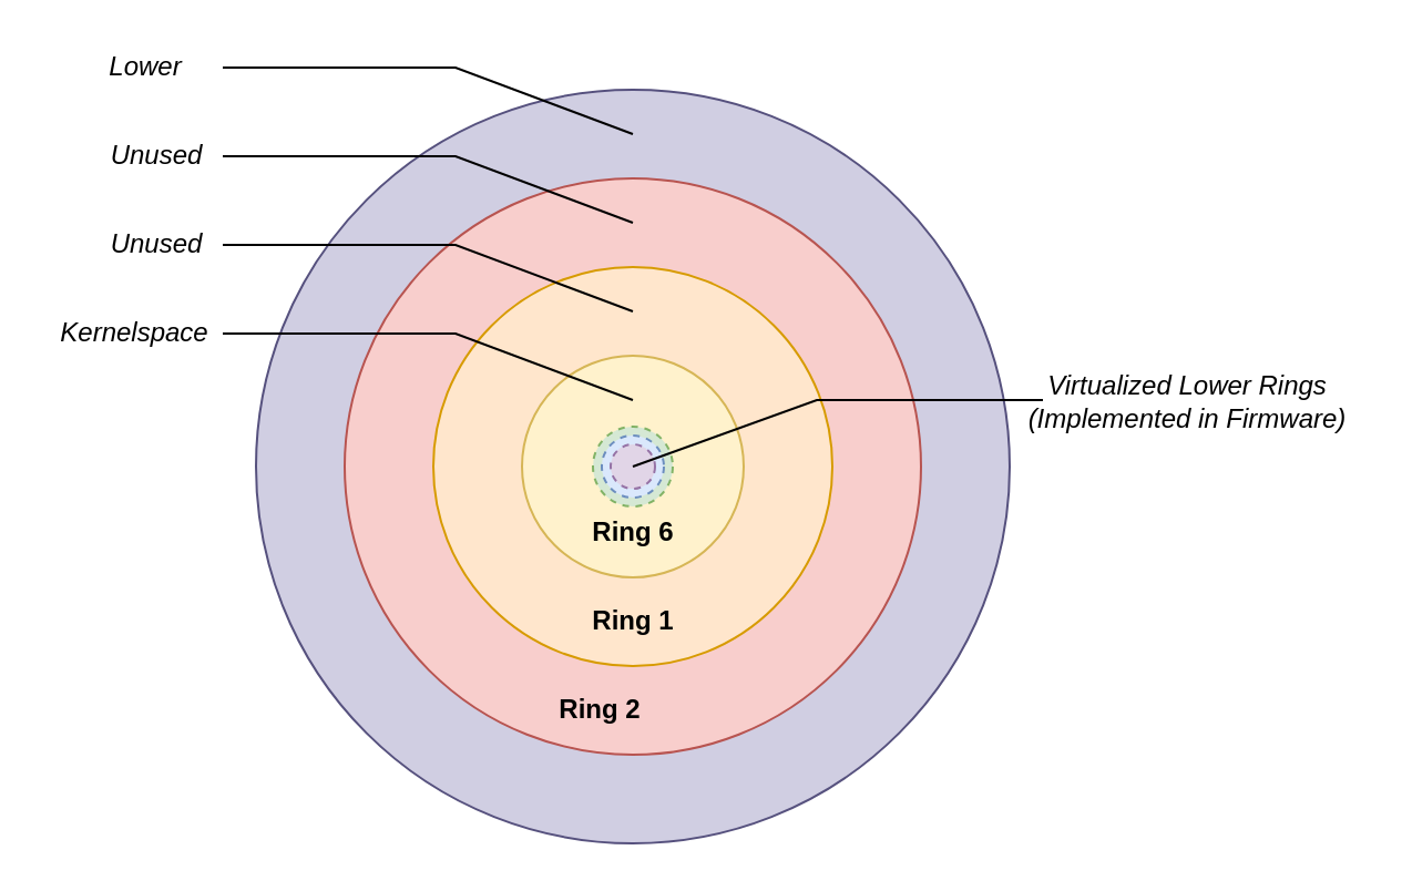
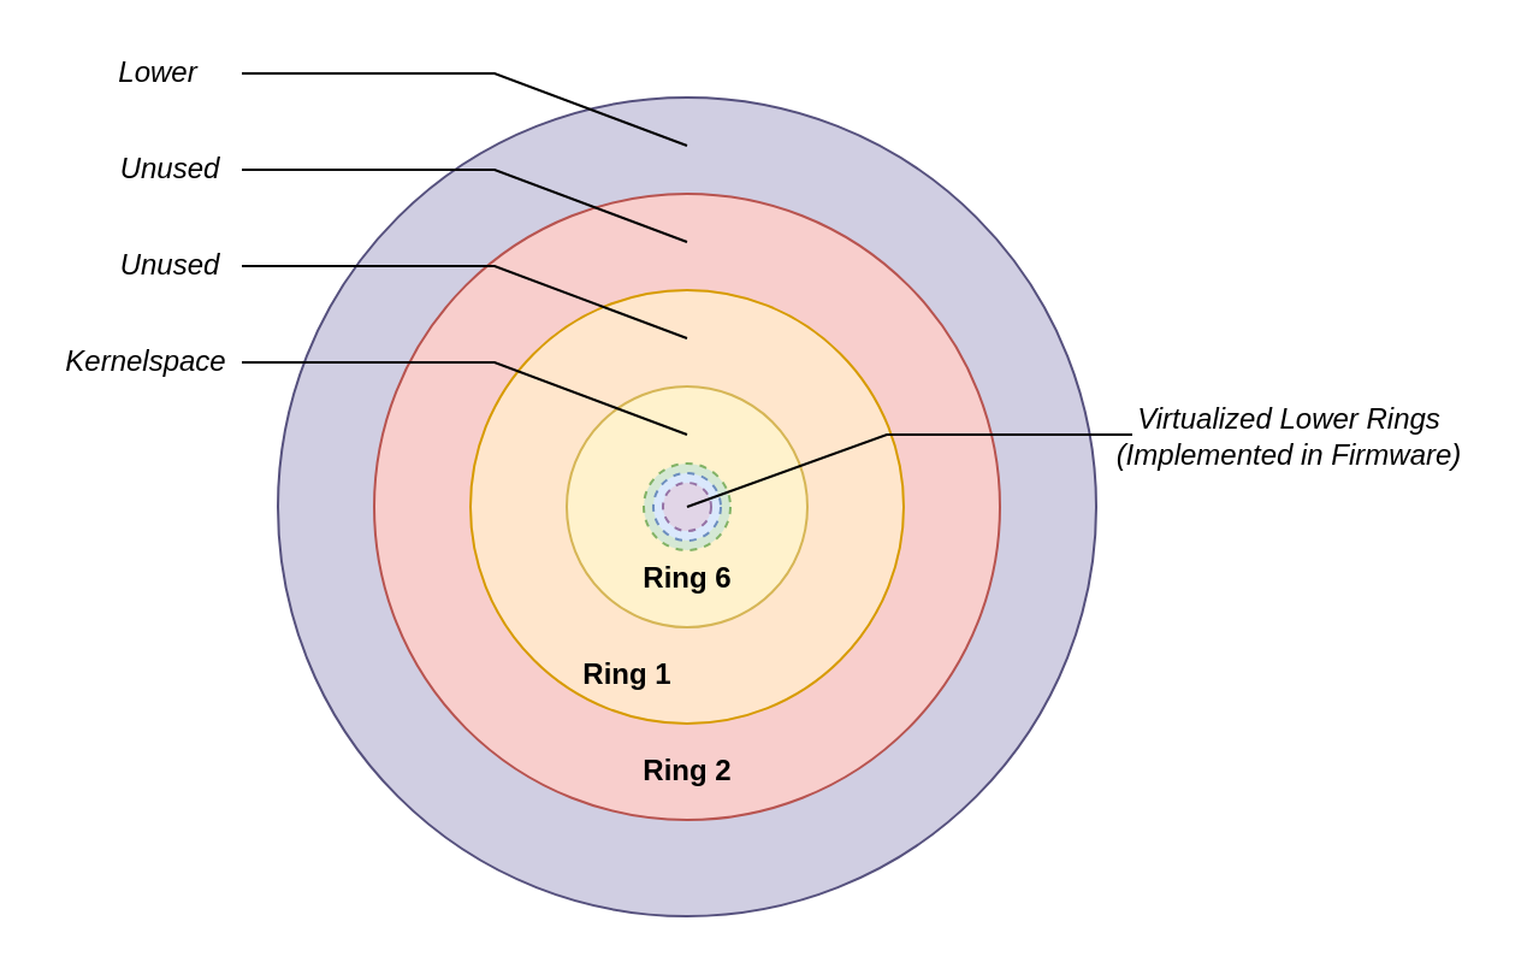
- <mxCell id="15" value="Ring 1" style="text;html=1;align=center;verticalAlign=middle;resizable=0;points=[];autosize=1;strokeColor=none;fontStyle=1" vertex="1" parent="1"><mxGeometry x="260" y="270" width="50" height="20" as="geometry" /></mxCell>
+ <mxCell id="15" value="Ring 1" style="text;html=1;align=center;verticalAlign=middle;resizable=0;points=[];autosize=1;strokeColor=none;fontStyle=1" vertex="1" parent="1"><mxGeometry x="235" y="270" width="50" height="20" as="geometry" /></mxCell>
- <mxCell id="16" value="Ring 2" style="text;html=1;align=center;verticalAlign=middle;resizable=0;points=[];autosize=1;strokeColor=none;fontStyle=1" vertex="1" parent="1"><mxGeometry x="245" y="310" width="50" height="20" as="geometry" /></mxCell>
+ <mxCell id="16" value="Ring 2" style="text;html=1;align=center;verticalAlign=middle;resizable=0;points=[];autosize=1;strokeColor=none;fontStyle=1" vertex="1" parent="1"><mxGeometry x="260" y="310" width="50" height="20" as="geometry" /></mxCell>
